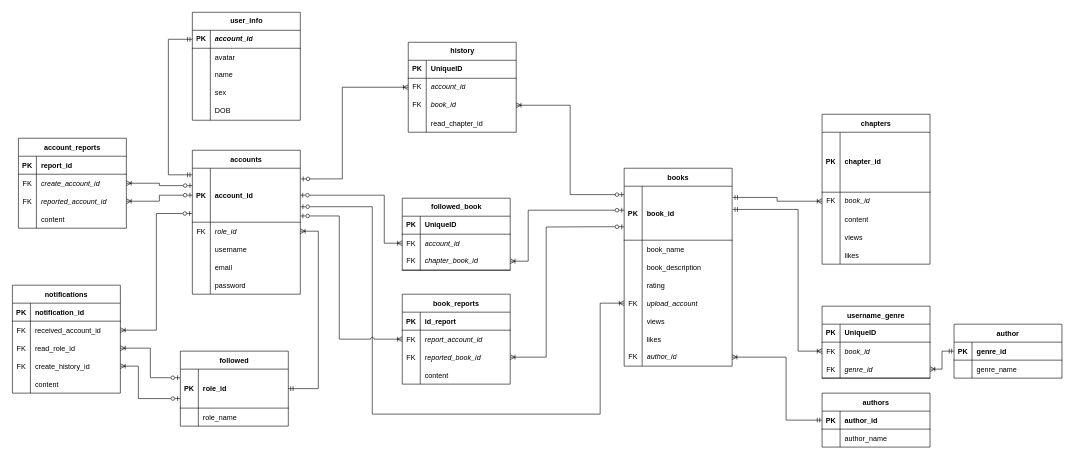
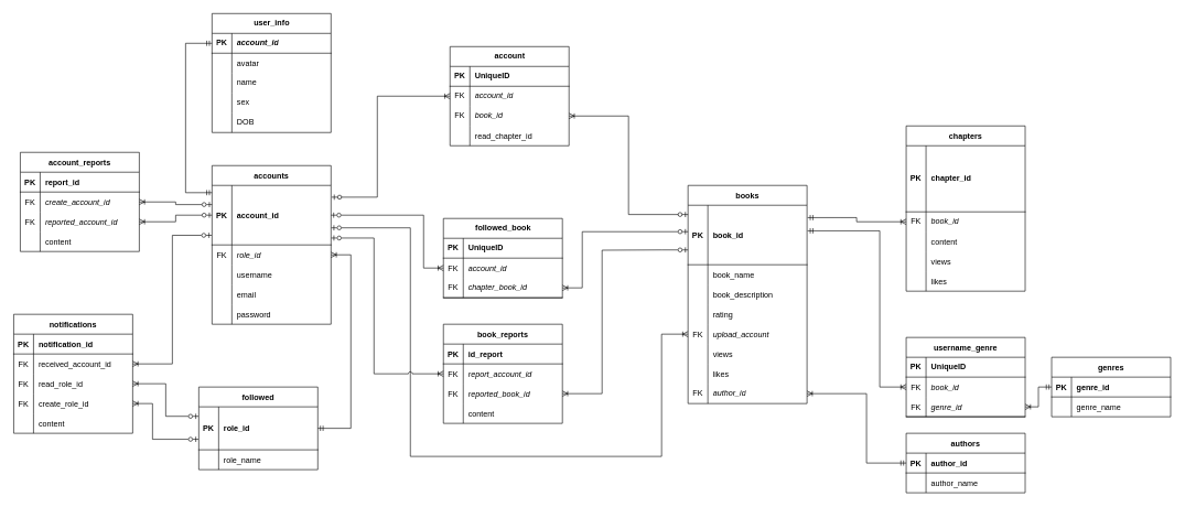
- <mxCell id="174" value="history" style="shape=table;startSize=30;container=1;collapsible=1;childLayout=tableLayout;fixedRows=1;rowLines=0;fontStyle=1;align=center;resizeLast=1;html=1;" parent="1" vertex="1"><mxGeometry x="680" y="70" width="180" height="150" as="geometry" /></mxCell>
+ <mxCell id="174" value="account" style="shape=table;startSize=30;container=1;collapsible=1;childLayout=tableLayout;fixedRows=1;rowLines=0;fontStyle=1;align=center;resizeLast=1;html=1;" parent="1" vertex="1"><mxGeometry x="680" y="70" width="180" height="150" as="geometry" /></mxCell>
- <mxCell id="117" value="author" style="shape=table;startSize=30;container=1;collapsible=1;childLayout=tableLayout;fixedRows=1;rowLines=0;fontStyle=1;align=center;resizeLast=1;rounded=0;shadow=0;sketch=0;strokeColor=default;" parent="1" vertex="1"><mxGeometry x="1590" y="540" width="180" height="90" as="geometry" /></mxCell>
+ <mxCell id="117" value="genres" style="shape=table;startSize=30;container=1;collapsible=1;childLayout=tableLayout;fixedRows=1;rowLines=0;fontStyle=1;align=center;resizeLast=1;rounded=0;shadow=0;sketch=0;strokeColor=default;" parent="1" vertex="1"><mxGeometry x="1590" y="540" width="180" height="90" as="geometry" /></mxCell>
- <mxCell id="68" value="create_history_id" style="shape=partialRectangle;connectable=0;fillColor=none;top=0;left=0;bottom=0;right=0;align=left;spacingLeft=6;overflow=hidden;rounded=0;shadow=0;sketch=0;strokeColor=default;" parent="66" vertex="1"><mxGeometry x="30" width="150" height="30" as="geometry"><mxRectangle width="150" height="30" as="alternateBounds" /></mxGeometry></mxCell>
+ <mxCell id="68" value="create_role_id" style="shape=partialRectangle;connectable=0;fillColor=none;top=0;left=0;bottom=0;right=0;align=left;spacingLeft=6;overflow=hidden;rounded=0;shadow=0;sketch=0;strokeColor=default;" parent="66" vertex="1"><mxGeometry x="30" width="150" height="30" as="geometry"><mxRectangle width="150" height="30" as="alternateBounds" /></mxGeometry></mxCell>
